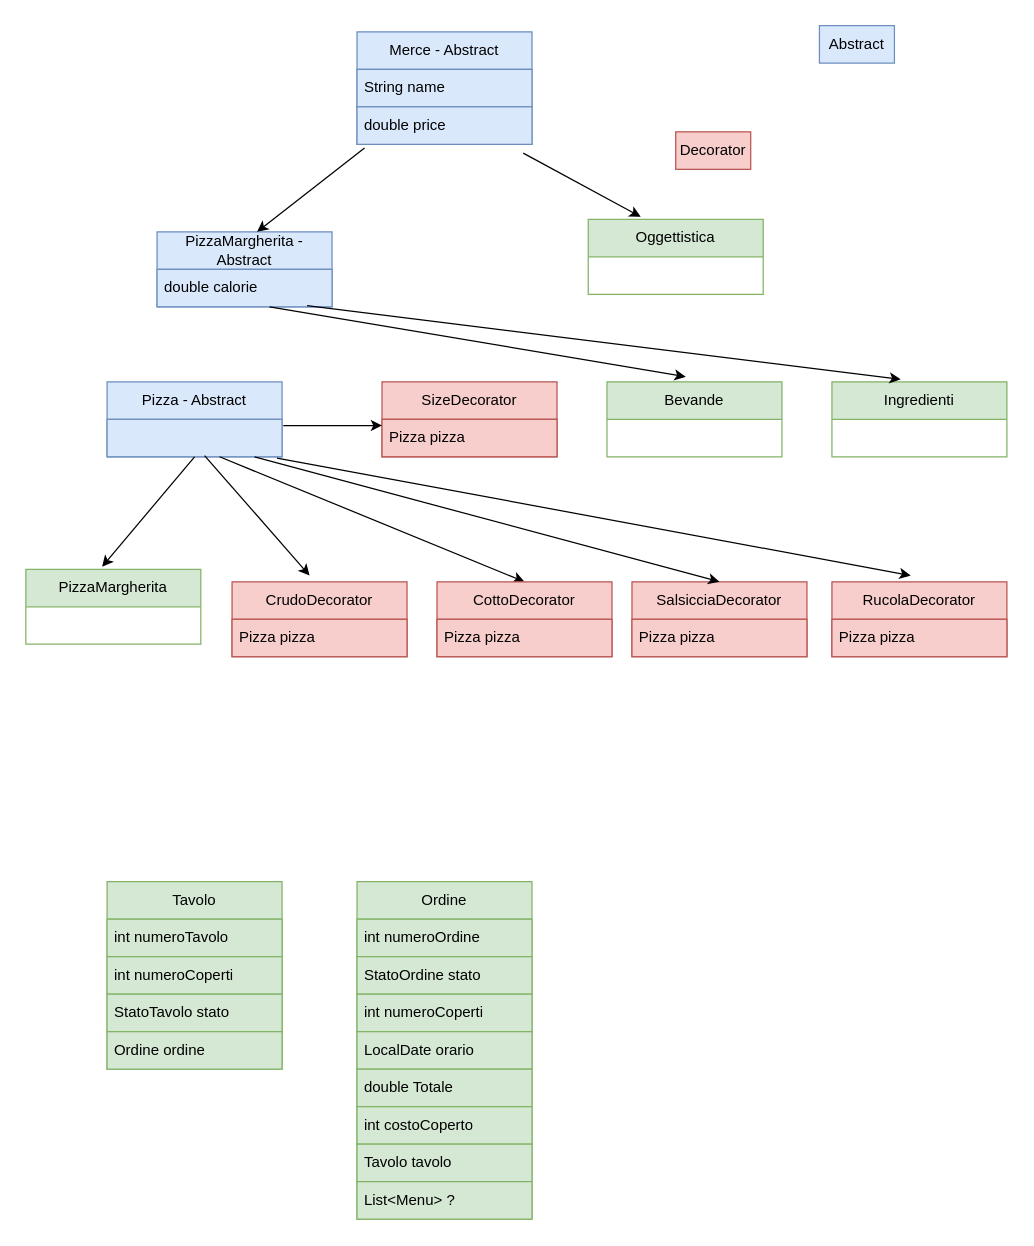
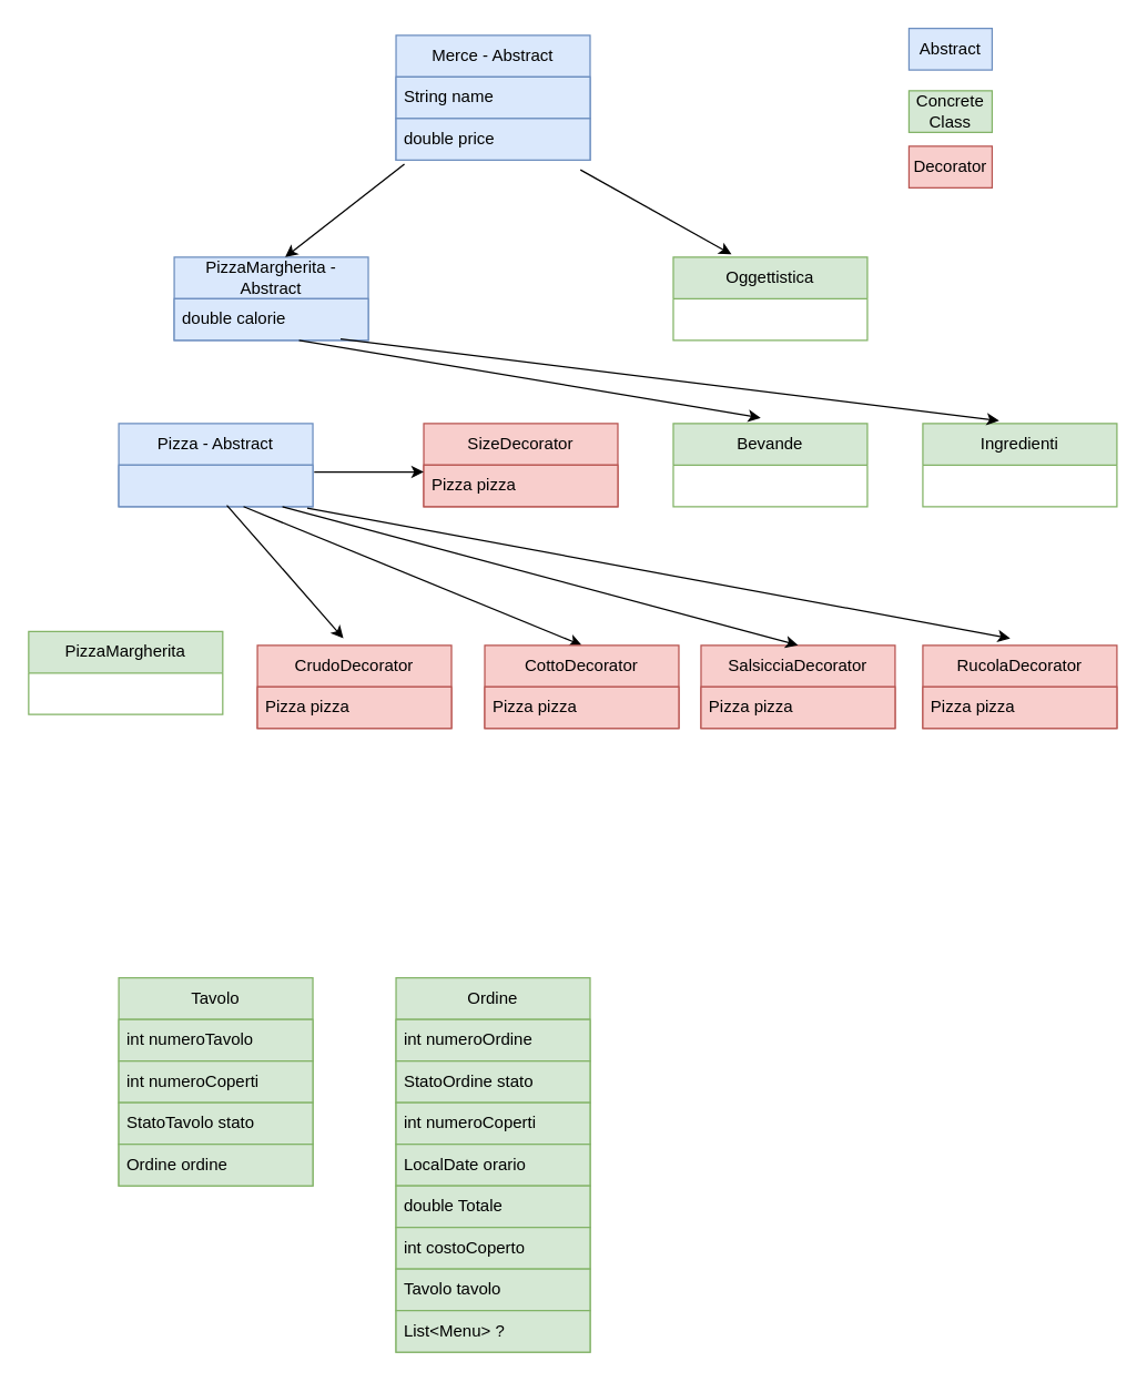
+ <mxCell id="16" value="Concrete Class" style="text;html=1;strokeColor=#82b366;fillColor=#d5e8d4;align=center;verticalAlign=middle;whiteSpace=wrap;rounded=0;" parent="1" vertex="1"><mxGeometry x="655" y="65" width="60" height="30" as="geometry" /></mxCell>
- <mxCell id="19" value="Decorator" style="text;html=1;strokeColor=#b85450;fillColor=#f8cecc;align=center;verticalAlign=middle;whiteSpace=wrap;rounded=0;" parent="1" vertex="1"><mxGeometry x="540" y="105" width="60" height="30" as="geometry" /></mxCell>
+ <mxCell id="19" value="Decorator" style="text;html=1;strokeColor=#b85450;fillColor=#f8cecc;align=center;verticalAlign=middle;whiteSpace=wrap;rounded=0;" parent="1" vertex="1"><mxGeometry x="655" y="105" width="60" height="30" as="geometry" /></mxCell>
- <mxCell id="7" value="Oggettistica" style="swimlane;fontStyle=0;childLayout=stackLayout;horizontal=1;startSize=30;horizontalStack=0;resizeParent=1;resizeParentMax=0;resizeLast=0;collapsible=1;marginBottom=0;whiteSpace=wrap;html=1;fillColor=#d5e8d4;strokeColor=#82b366;" parent="1" vertex="1"><mxGeometry x="470" y="175" width="140" height="60" as="geometry" /></mxCell>
+ <mxCell id="7" value="Oggettistica" style="swimlane;fontStyle=0;childLayout=stackLayout;horizontal=1;startSize=30;horizontalStack=0;resizeParent=1;resizeParentMax=0;resizeLast=0;collapsible=1;marginBottom=0;whiteSpace=wrap;html=1;fillColor=#d5e8d4;strokeColor=#82b366;" parent="1" vertex="1"><mxGeometry x="485" y="185" width="140" height="60" as="geometry" /></mxCell>
- <mxCell id="18" value="" style="endArrow=classic;html=1;rounded=0;entryX=0.436;entryY=-0.033;entryDx=0;entryDy=0;entryPerimeter=0;exitX=0.5;exitY=1;exitDx=0;exitDy=0;" parent="1" source="10" target="17" edge="1"><mxGeometry width="50" height="50" relative="1" as="geometry"><mxPoint x="145" y="365" as="sourcePoint" /><mxPoint x="445" y="465" as="targetPoint" /></mxGeometry></mxCell>
